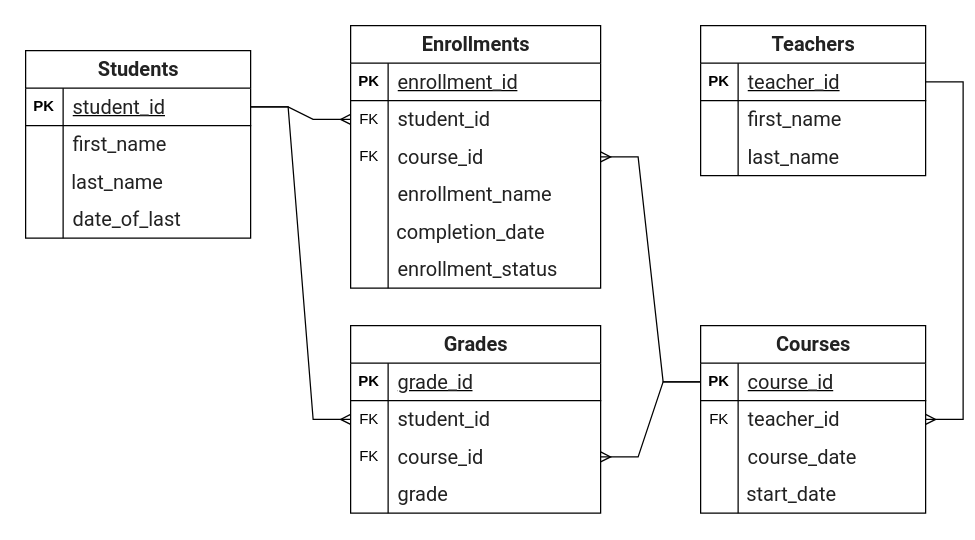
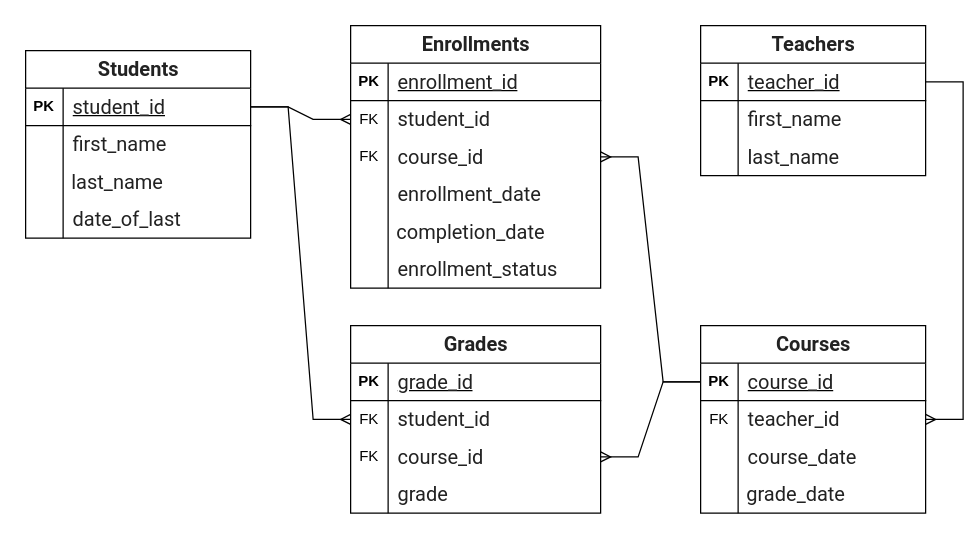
- <mxCell id="50" value="&lt;span style=&quot;color: rgb(34, 34, 34); font-family: Roboto, sans-serif; font-size: 16px; background-color: rgb(255, 255, 255);&quot;&gt;enrollment_name&lt;/span&gt;" style="shape=partialRectangle;connectable=0;fillColor=none;top=0;left=0;bottom=0;right=0;align=left;spacingLeft=6;overflow=hidden;whiteSpace=wrap;html=1;" vertex="1" parent="48"><mxGeometry x="30" width="170" height="30" as="geometry"><mxRectangle width="170" height="30" as="alternateBounds" /></mxGeometry></mxCell>
+ <mxCell id="50" value="&lt;span style=&quot;color: rgb(34, 34, 34); font-family: Roboto, sans-serif; font-size: 16px; background-color: rgb(255, 255, 255);&quot;&gt;enrollment_date&lt;/span&gt;" style="shape=partialRectangle;connectable=0;fillColor=none;top=0;left=0;bottom=0;right=0;align=left;spacingLeft=6;overflow=hidden;whiteSpace=wrap;html=1;" vertex="1" parent="48"><mxGeometry x="30" width="170" height="30" as="geometry"><mxRectangle width="170" height="30" as="alternateBounds" /></mxGeometry></mxCell>
- <mxCell id="37" value="&lt;span style=&quot;color: rgb(34, 34, 34); font-family: Roboto, sans-serif; font-size: 16px; background-color: rgb(255, 255, 255);&quot;&gt;start_date&lt;/span&gt;" style="shape=partialRectangle;connectable=0;fillColor=none;top=0;left=0;bottom=0;right=0;align=left;spacingLeft=16;overflow=hidden;whiteSpace=wrap;html=1;spacing=-9;" vertex="1" parent="35"><mxGeometry x="30" width="150" height="30" as="geometry"><mxRectangle width="150" height="30" as="alternateBounds" /></mxGeometry></mxCell>
+ <mxCell id="37" value="&lt;span style=&quot;color: rgb(34, 34, 34); font-family: Roboto, sans-serif; font-size: 16px; background-color: rgb(255, 255, 255);&quot;&gt;grade_date&lt;/span&gt;" style="shape=partialRectangle;connectable=0;fillColor=none;top=0;left=0;bottom=0;right=0;align=left;spacingLeft=16;overflow=hidden;whiteSpace=wrap;html=1;spacing=-9;" vertex="1" parent="35"><mxGeometry x="30" width="150" height="30" as="geometry"><mxRectangle width="150" height="30" as="alternateBounds" /></mxGeometry></mxCell>
